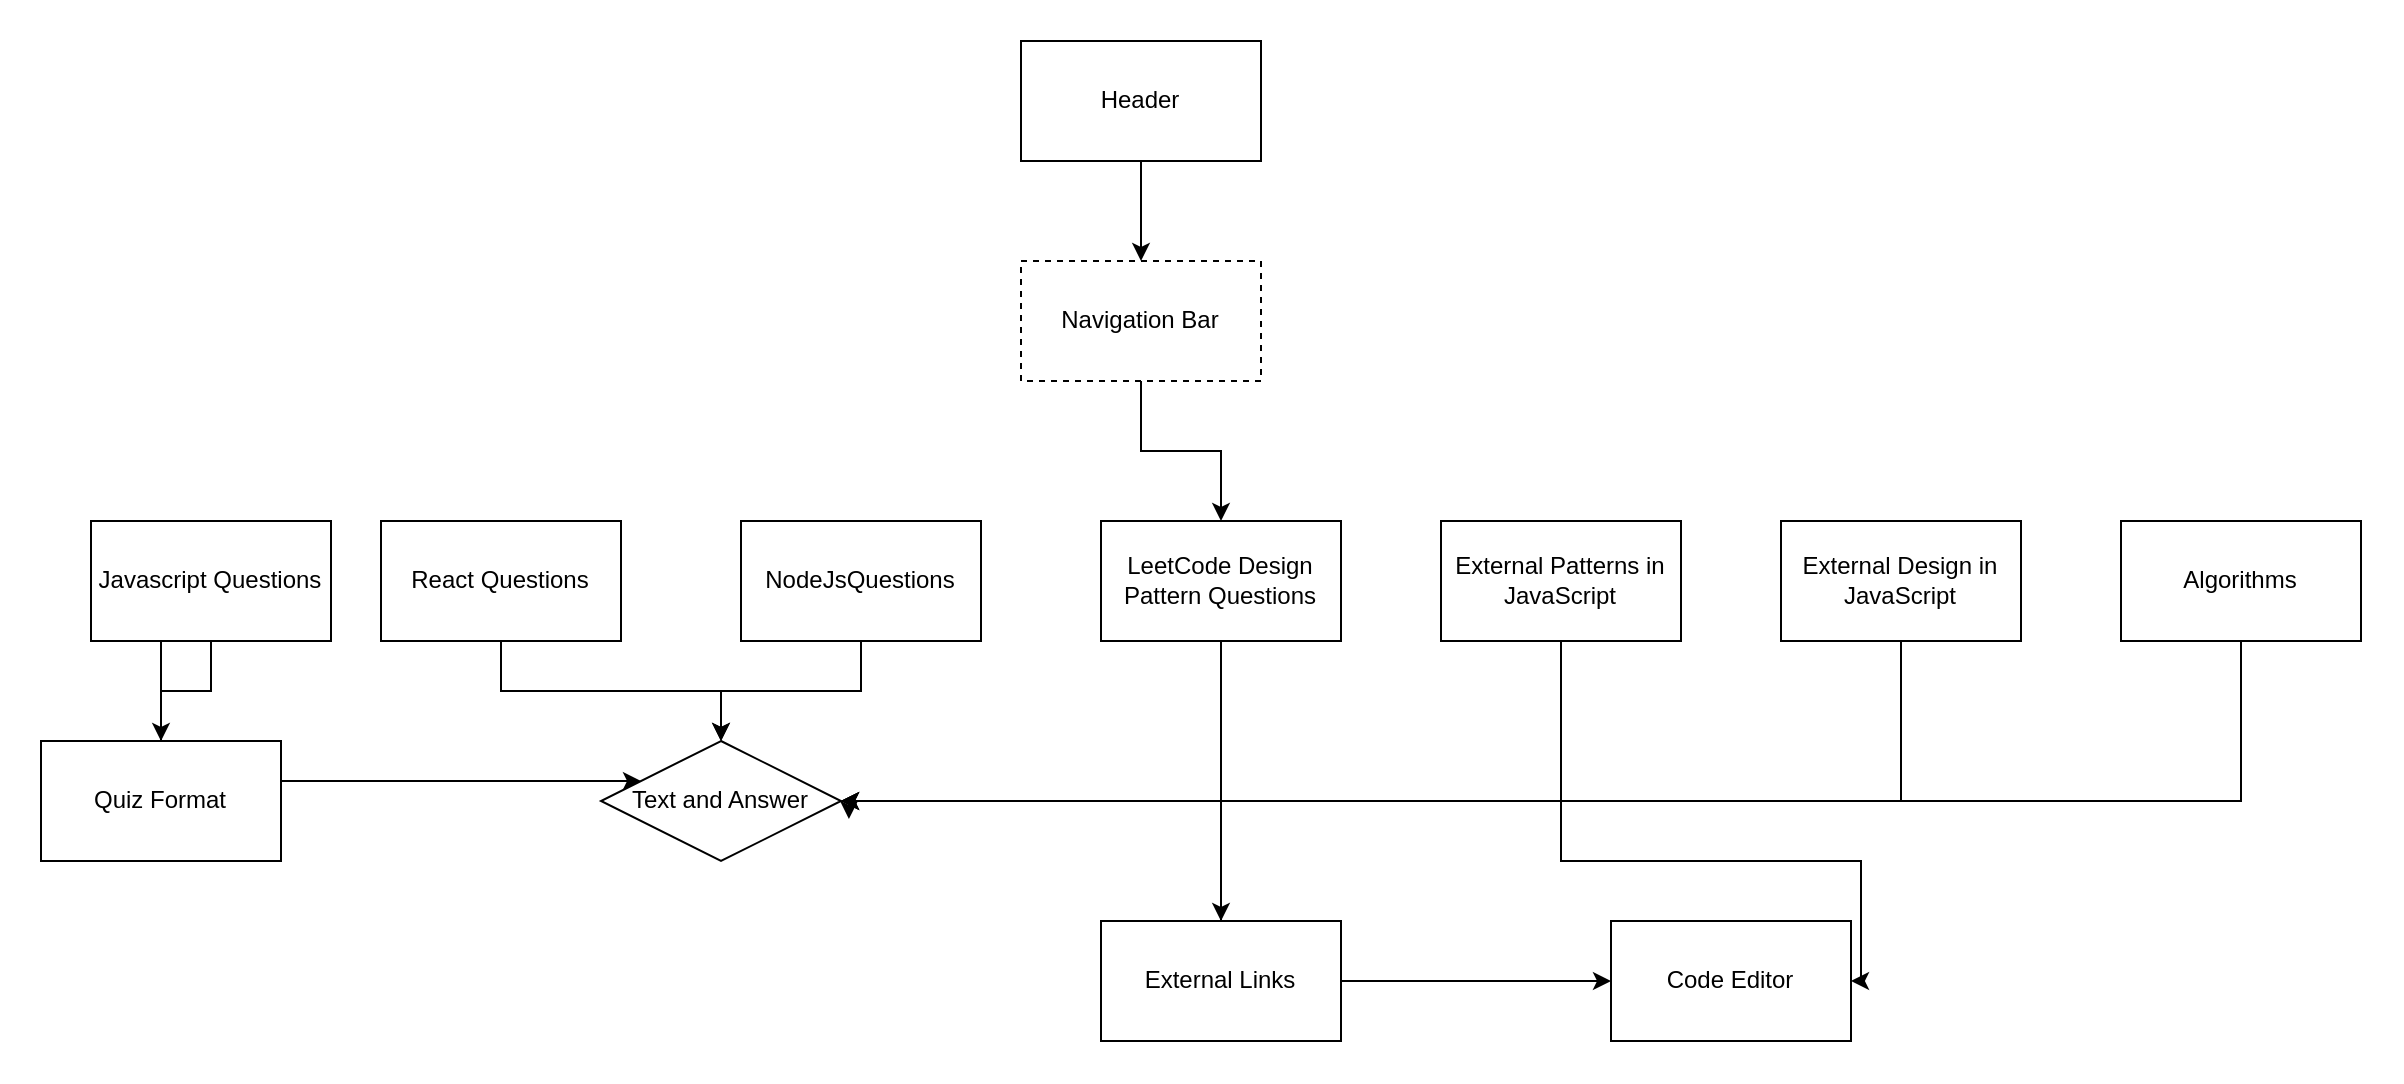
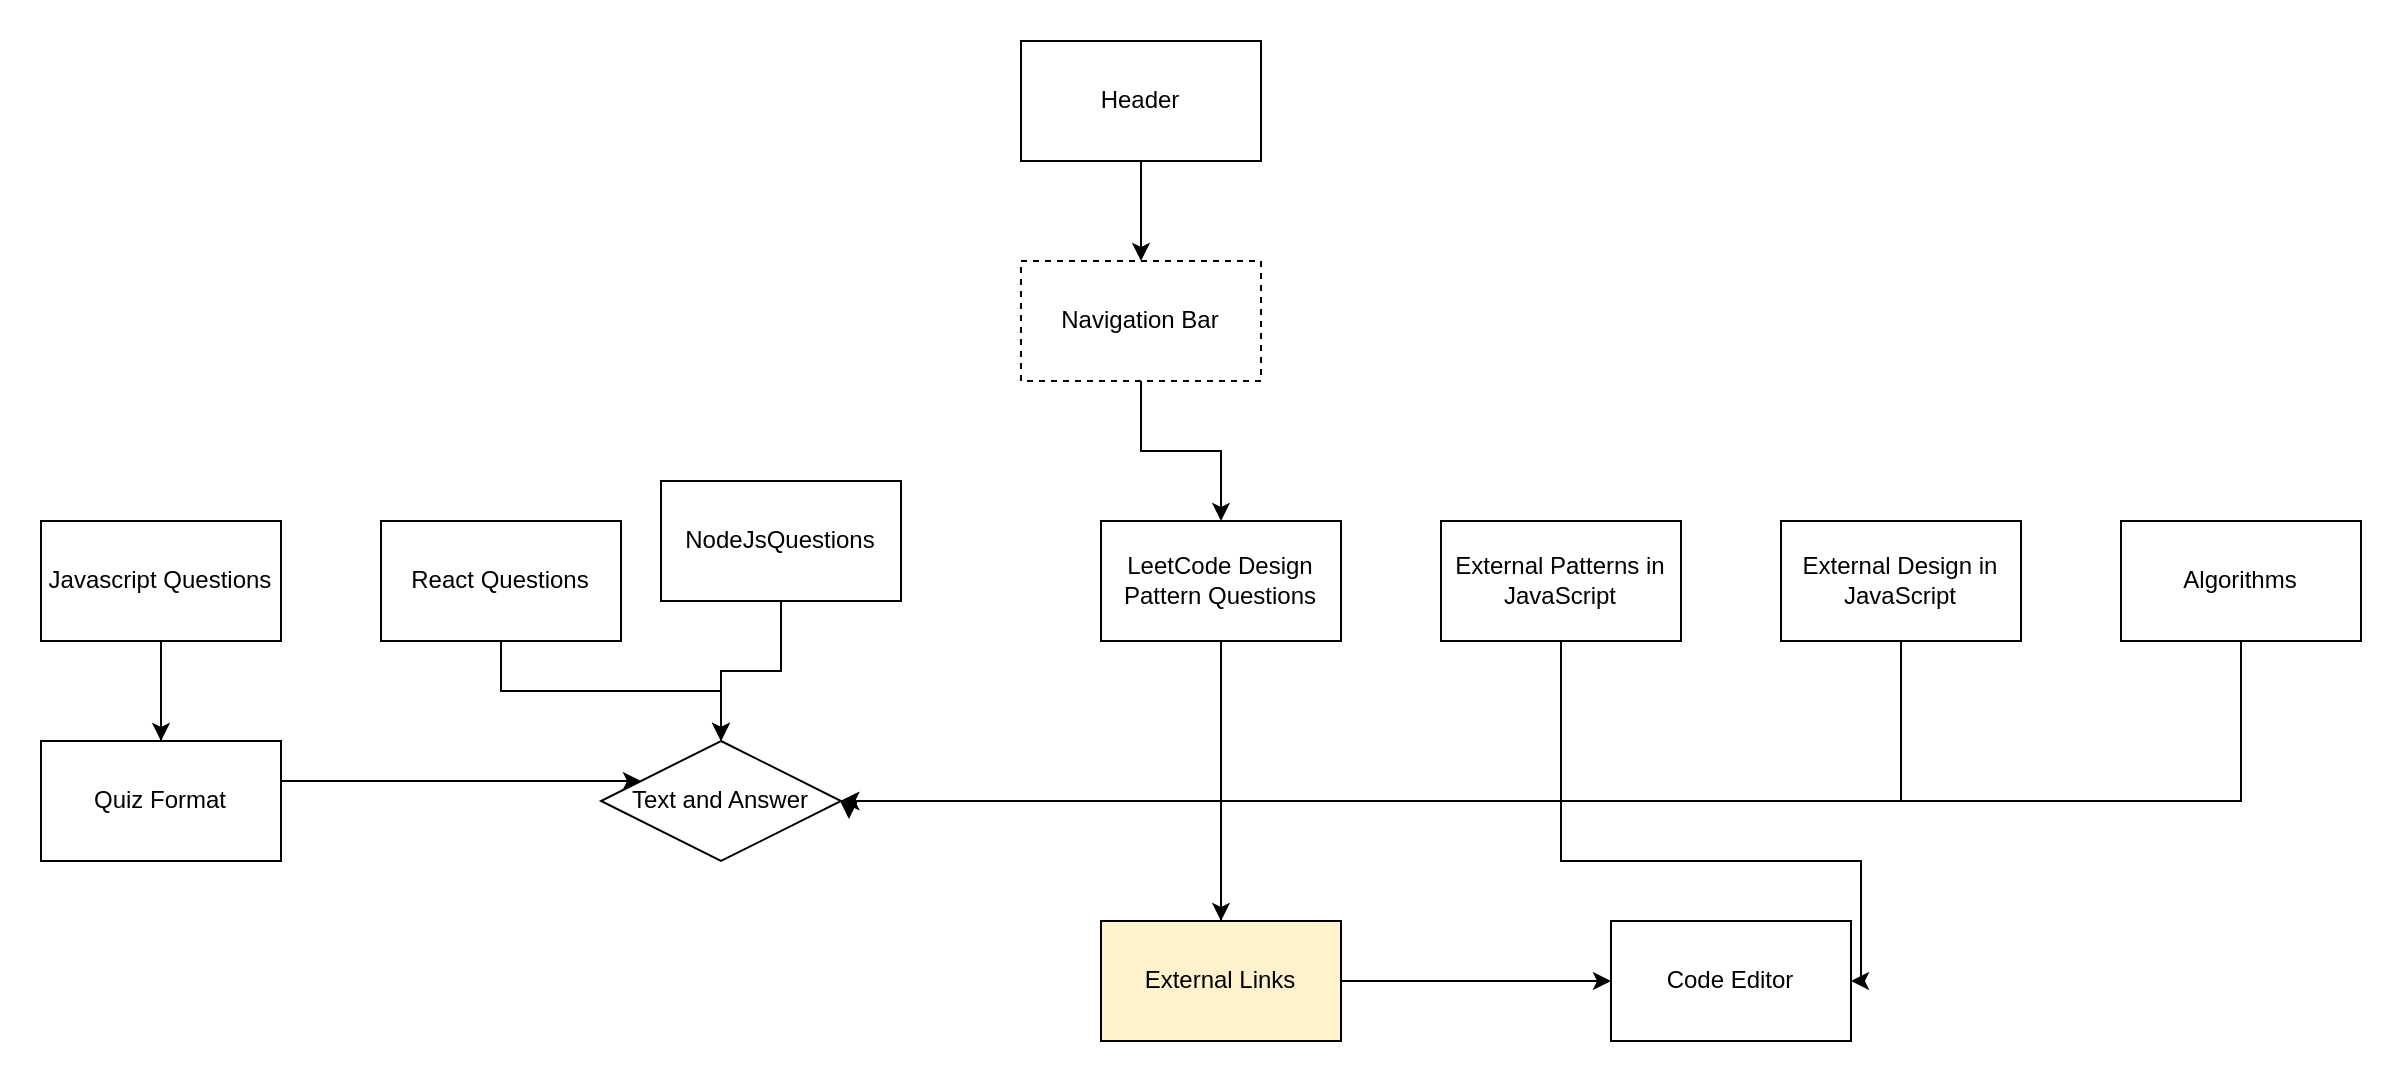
- <mxCell id="8" value="Javascript Questions" style="rounded=0;whiteSpace=wrap;html=1;" vertex="1" parent="1"><mxGeometry x="45" y="260" width="120" height="60" as="geometry" /></mxCell>
+ <mxCell id="8" value="Javascript Questions" style="rounded=0;whiteSpace=wrap;html=1;" vertex="1" parent="1"><mxGeometry x="20" y="260" width="120" height="60" as="geometry" /></mxCell>
- <mxCell id="12" value="NodeJsQuestions" style="rounded=0;whiteSpace=wrap;html=1;" vertex="1" parent="1"><mxGeometry x="370" y="260" width="120" height="60" as="geometry" /></mxCell>
+ <mxCell id="12" value="NodeJsQuestions" style="rounded=0;whiteSpace=wrap;html=1;" vertex="1" parent="1"><mxGeometry x="330" y="240" width="120" height="60" as="geometry" /></mxCell>
- <mxCell id="27" value="External Links" style="rounded=0;whiteSpace=wrap;html=1;" vertex="1" parent="1"><mxGeometry x="550" y="460" width="120" height="60" as="geometry" /></mxCell>
+ <mxCell id="27" value="External Links" style="rounded=0;whiteSpace=wrap;html=1;fillColor=#fff2cc;" vertex="1" parent="1"><mxGeometry x="550" y="460" width="120" height="60" as="geometry" /></mxCell>
